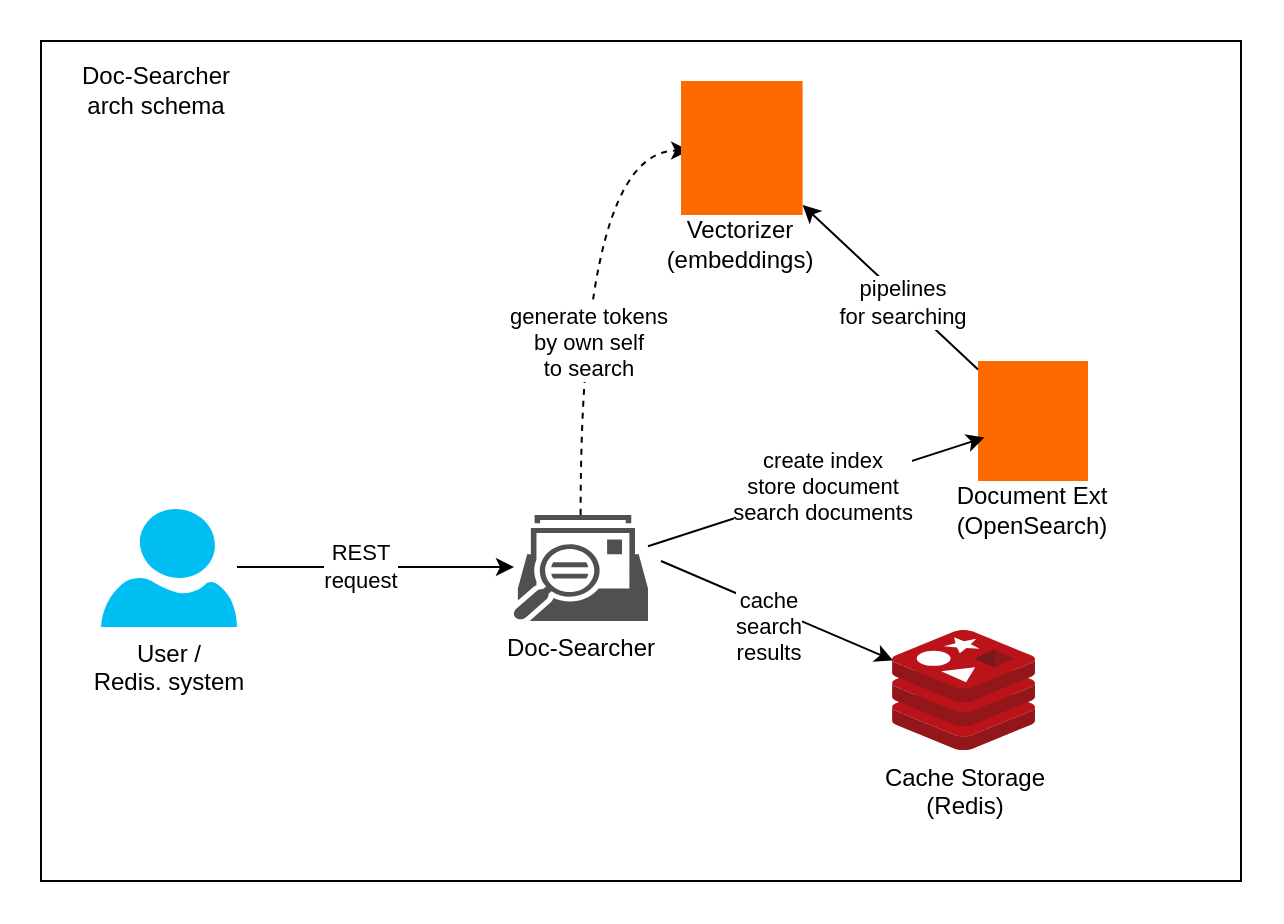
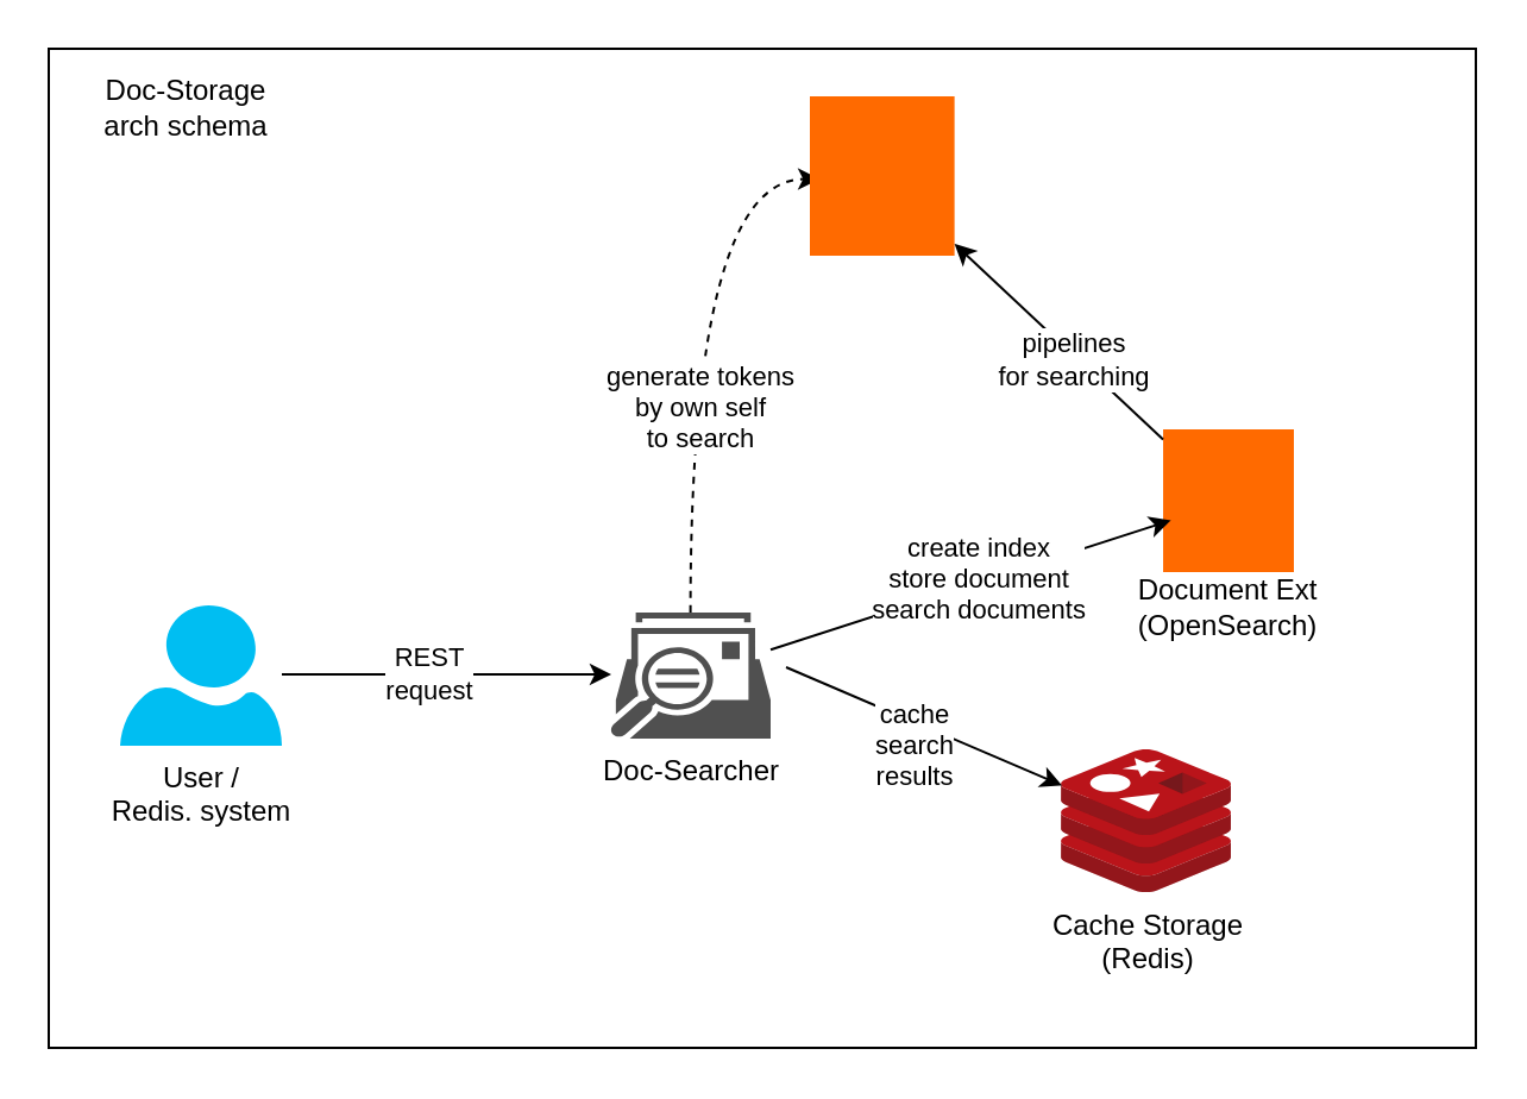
- <mxCell id="9" value="Doc-Searcher&lt;br&gt;&lt;div&gt;arch schema&lt;/div&gt;" style="text;html=1;align=center;verticalAlign=middle;whiteSpace=wrap;rounded=0;" parent="1" vertex="1"><mxGeometry x="38" y="30" width="80" height="30" as="geometry" /></mxCell>
+ <mxCell id="9" value="Doc-Storage&lt;br&gt;&lt;div&gt;arch schema&lt;/div&gt;" style="text;html=1;align=center;verticalAlign=middle;whiteSpace=wrap;rounded=0;" parent="1" vertex="1"><mxGeometry x="38" y="30" width="80" height="30" as="geometry" /></mxCell>
- <mxCell id="14" value="Vectorizer&lt;div&gt;(embeddings)&lt;/div&gt;" style="text;html=1;align=center;verticalAlign=middle;whiteSpace=wrap;rounded=0;" vertex="1" parent="1"><mxGeometry x="340" y="107" width="60" height="30" as="geometry" /></mxCell>
